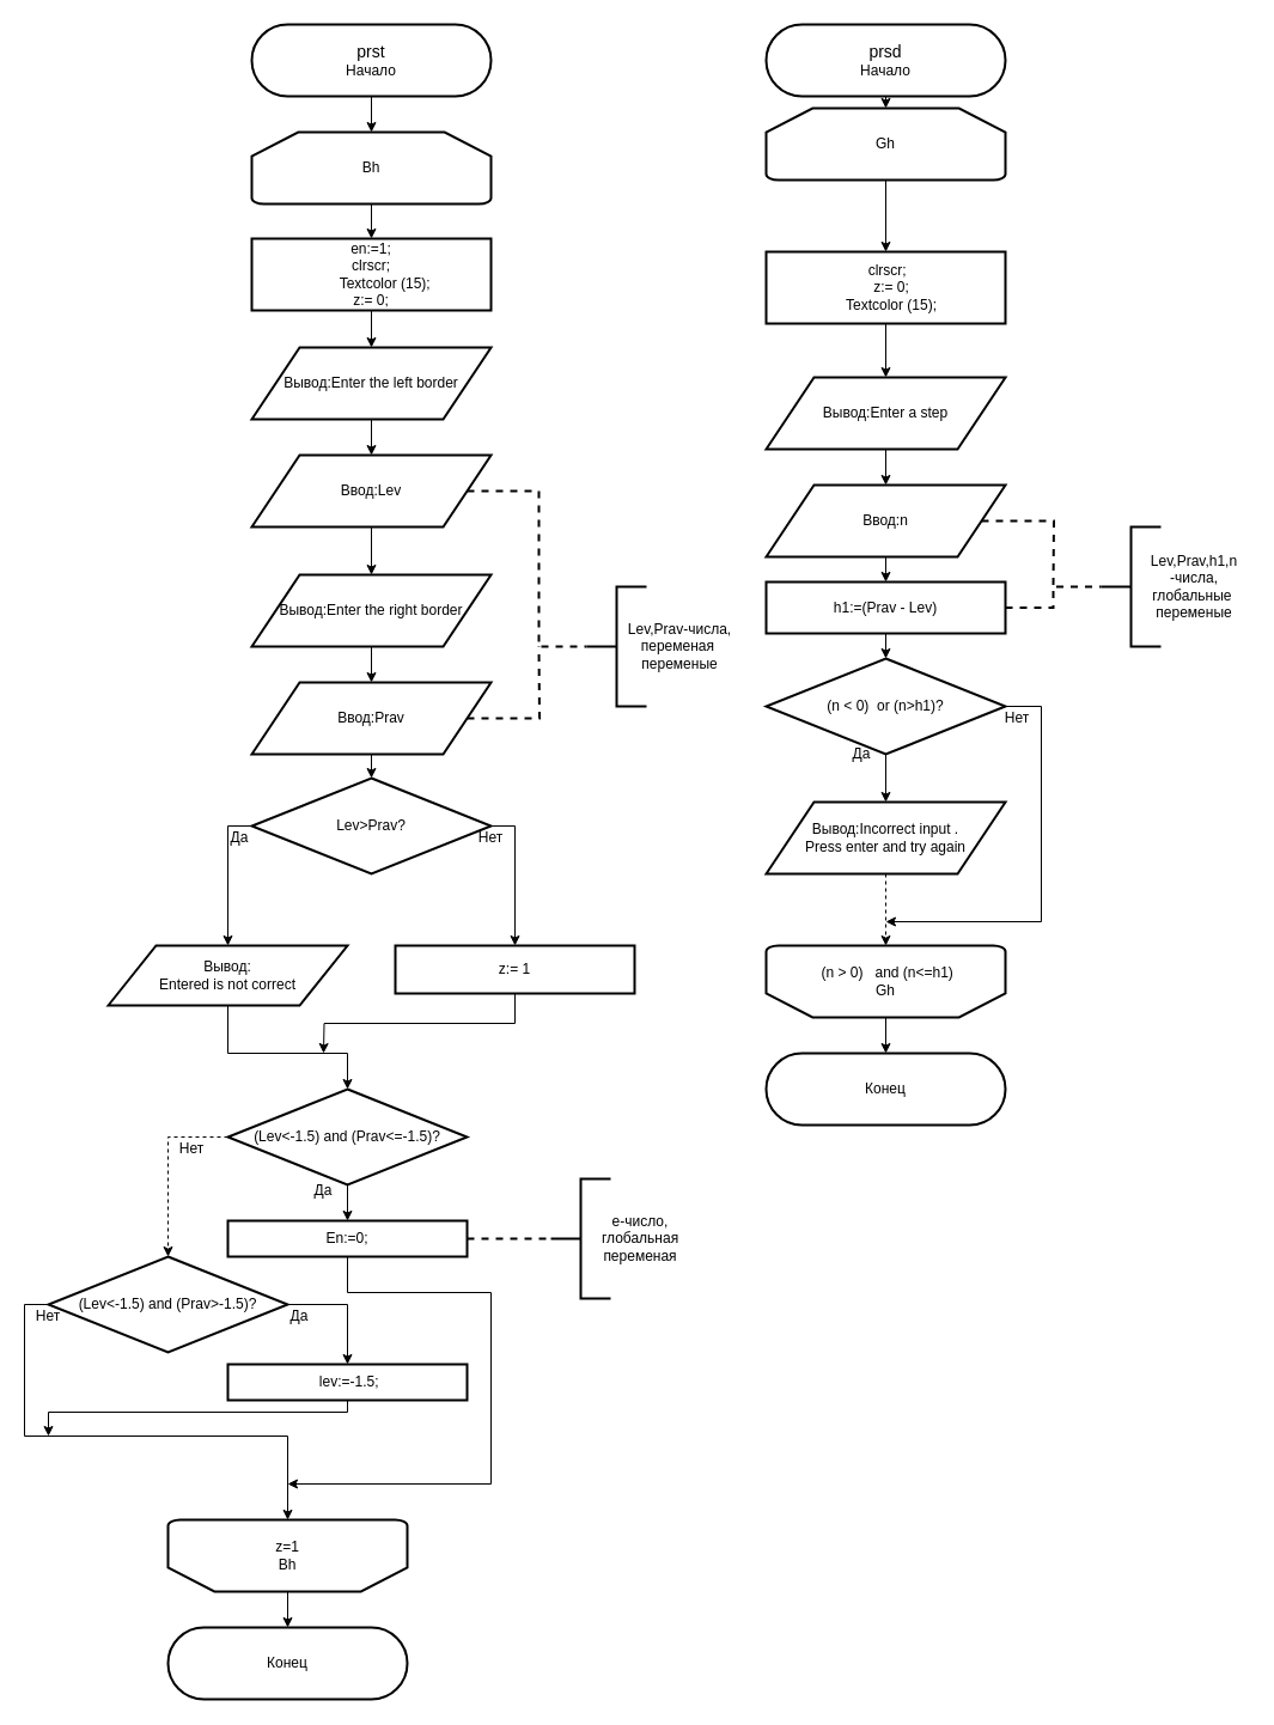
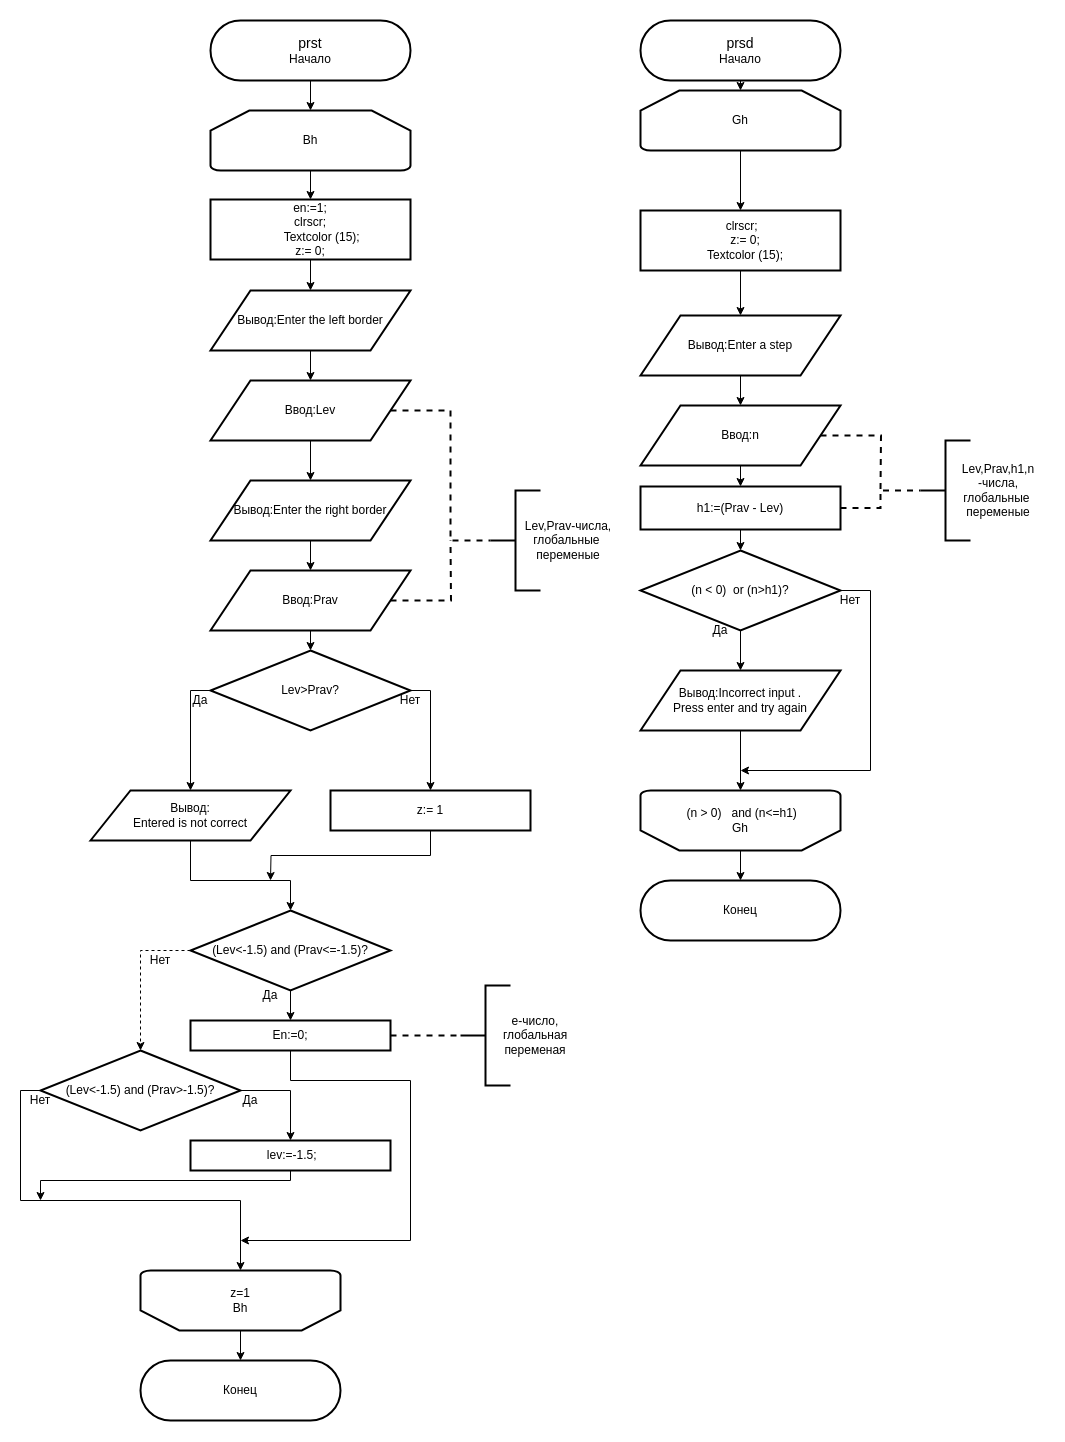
- <mxCell id="45" value="Lev,Prav-числа,&lt;br&gt;переменая&amp;nbsp;&lt;br&gt;переменые" style="text;html=1;strokeColor=none;fillColor=none;align=center;verticalAlign=middle;whiteSpace=wrap;rounded=0;" parent="1" vertex="1"><mxGeometry x="523" y="495" width="90" height="90" as="geometry" /></mxCell>
+ <mxCell id="45" value="Lev,Prav-числа,&lt;br&gt;глобальные&amp;nbsp;&lt;br&gt;переменые" style="text;html=1;strokeColor=none;fillColor=none;align=center;verticalAlign=middle;whiteSpace=wrap;rounded=0;" parent="1" vertex="1"><mxGeometry x="523" y="495" width="90" height="90" as="geometry" /></mxCell>
- <mxCell id="63" style="edgeStyle=orthogonalEdgeStyle;rounded=0;orthogonalLoop=1;jettySize=auto;html=1;exitX=0.5;exitY=1;exitDx=0;exitDy=0;entryX=0.5;entryY=1;entryDx=0;entryDy=0;entryPerimeter=0;endArrow=classic;endFill=1;strokeWidth=1;dashed=1;" parent="1" source="64" target="49" edge="1"><mxGeometry relative="1" as="geometry" /></mxCell>
+ <mxCell id="63" style="edgeStyle=orthogonalEdgeStyle;rounded=0;orthogonalLoop=1;jettySize=auto;html=1;exitX=0.5;exitY=1;exitDx=0;exitDy=0;entryX=0.5;entryY=1;entryDx=0;entryDy=0;entryPerimeter=0;endArrow=classic;endFill=1;strokeWidth=1;" parent="1" source="64" target="49" edge="1"><mxGeometry relative="1" as="geometry" /></mxCell>
